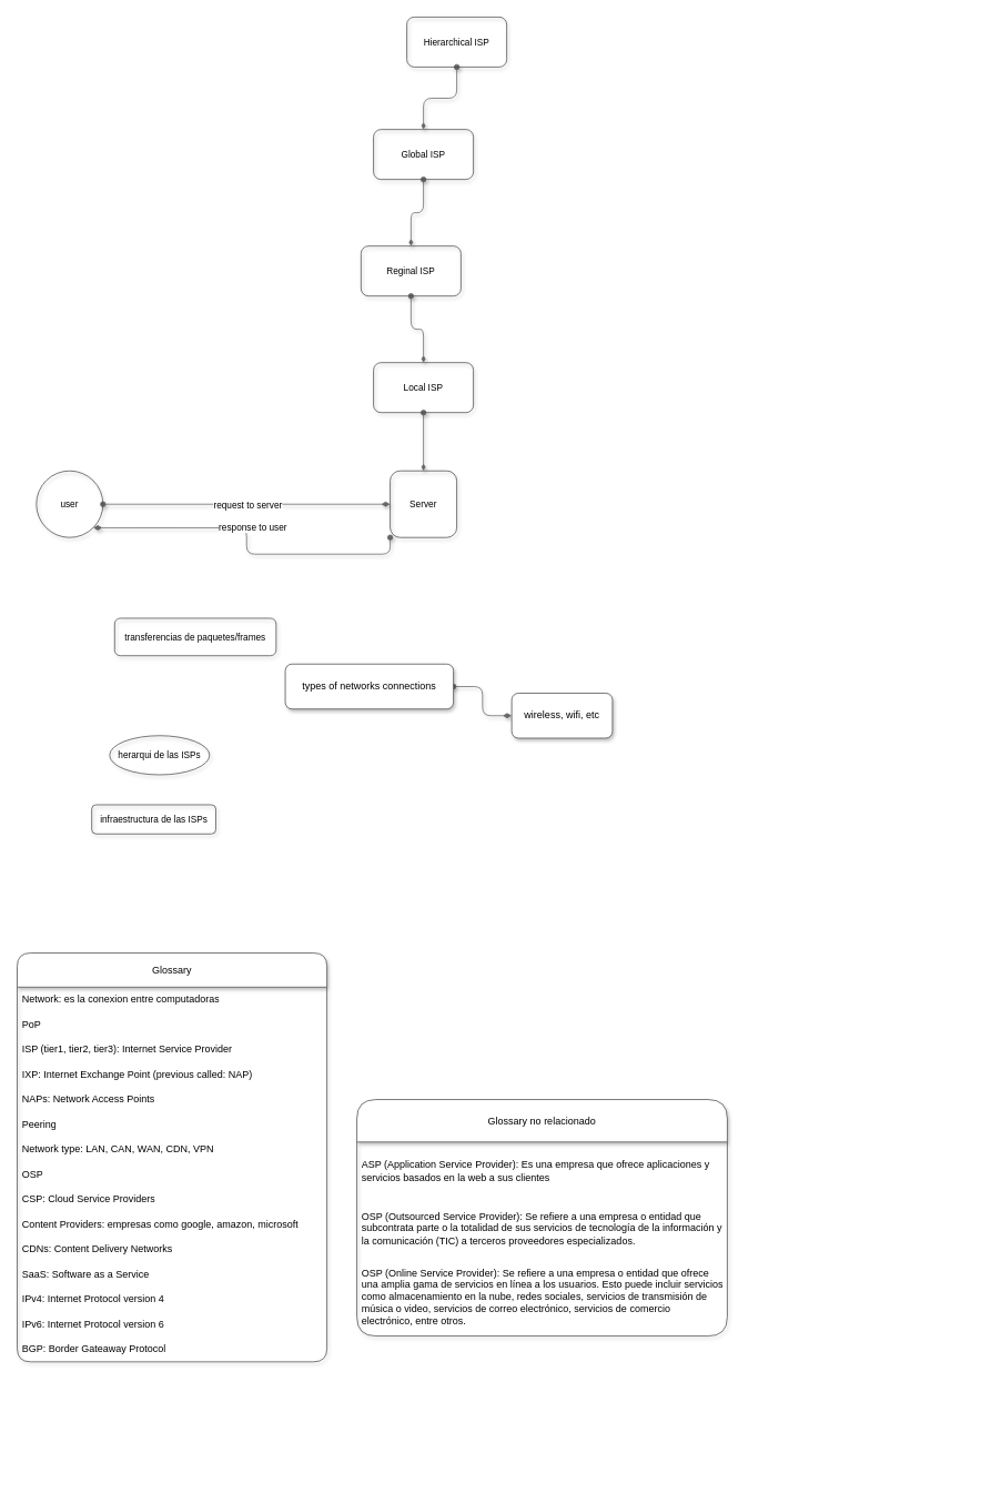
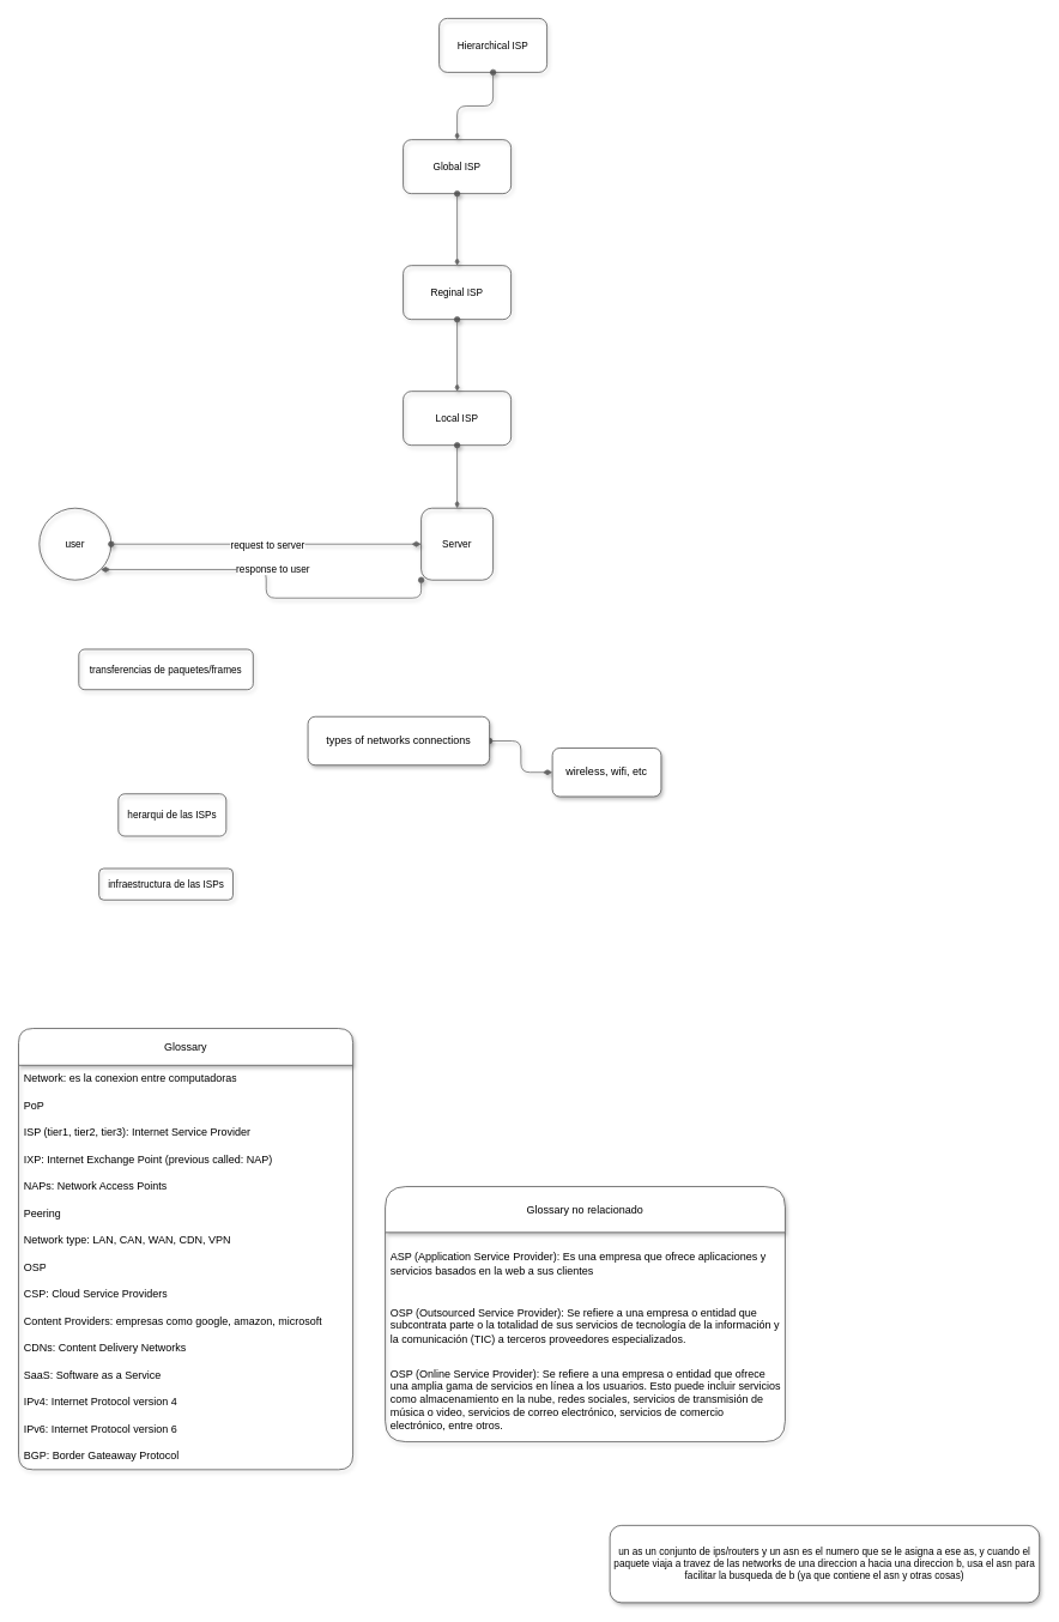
- <mxCell id="7" value="Reginal ISP" style="whiteSpace=wrap;html=1;rounded=1;shadow=1;strokeColor=#4d4d4d;fontFamily=Helvetica;fontSize=11;fontColor=default;fillColor=none;" parent="1" vertex="1"><mxGeometry x="433" y="295" width="120" height="60" as="geometry" /></mxCell>
+ <mxCell id="7" value="Reginal ISP" style="whiteSpace=wrap;html=1;rounded=1;shadow=1;strokeColor=#4d4d4d;fontFamily=Helvetica;fontSize=11;fontColor=default;fillColor=none;" parent="1" vertex="1"><mxGeometry x="448" y="295" width="120" height="60" as="geometry" /></mxCell>
- <mxCell id="16" value="transferencias de paquetes/frames" style="whiteSpace=wrap;html=1;rounded=1;shadow=1;strokeColor=#4d4d4d;fontFamily=Helvetica;fontSize=11;fontColor=default;fillColor=none;" parent="1" vertex="1"><mxGeometry x="137" y="742" width="194" height="45" as="geometry" /></mxCell>
+ <mxCell id="16" value="transferencias de paquetes/frames" style="whiteSpace=wrap;html=1;rounded=1;shadow=1;strokeColor=#4d4d4d;fontFamily=Helvetica;fontSize=11;fontColor=default;fillColor=none;" parent="1" vertex="1"><mxGeometry x="87" y="722" width="194" height="45" as="geometry" /></mxCell>
- <mxCell id="17" value="herarqui de las ISPs" style="ellipse;whiteSpace=wrap;html=1;shadow=1;strokeColor=#4d4d4d;fontFamily=Helvetica;fontSize=11;fontColor=default;fillColor=none;" parent="1" vertex="1"><mxGeometry x="131" y="883" width="120" height="47" as="geometry" /></mxCell>
+ <mxCell id="17" value="herarqui de las ISPs" style="whiteSpace=wrap;html=1;rounded=1;shadow=1;strokeColor=#4d4d4d;fontFamily=Helvetica;fontSize=11;fontColor=default;fillColor=none;" parent="1" vertex="1"><mxGeometry x="131" y="883" width="120" height="47" as="geometry" /></mxCell>
+ <mxCell id="42" value="un as un conjunto de ips/routers y un asn es el numero que se le asigna a ese as, y cuando el paquete viaja a travez de las networks de una direccion a hacia una direccion b, usa el asn para facilitar la busqueda de b (ya que contiene el asn y otras cosas)" style="whiteSpace=wrap;html=1;rounded=1;shadow=1;glass=0;strokeColor=#4D4D4D;fontFamily=Helvetica;fontSize=11;fontColor=default;fillColor=default;" parent="1" vertex="1"><mxGeometry x="678" y="1697" width="478" height="86" as="geometry" /></mxCell>
